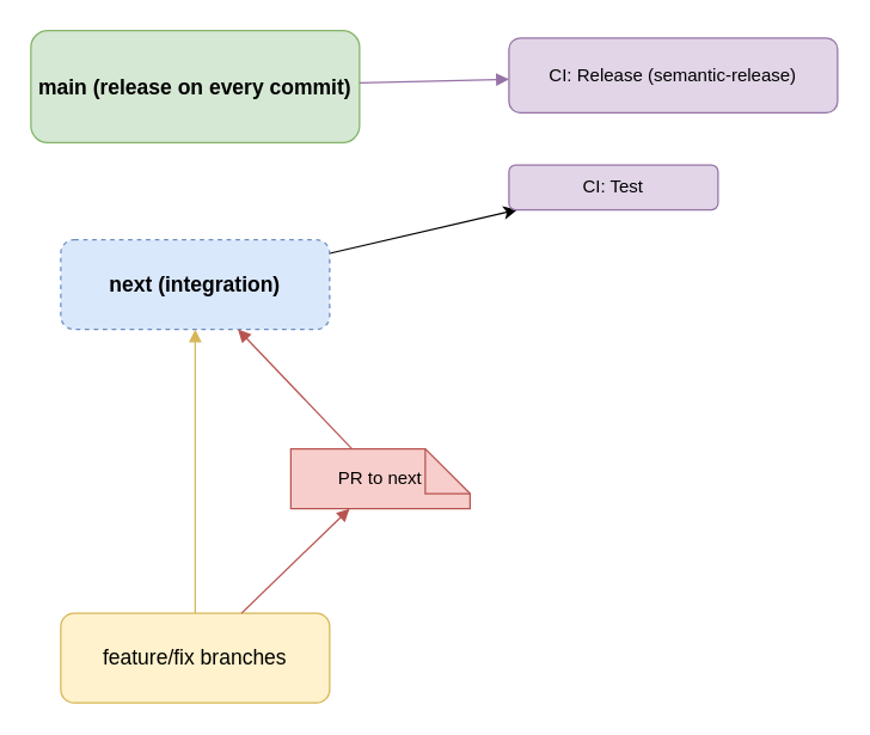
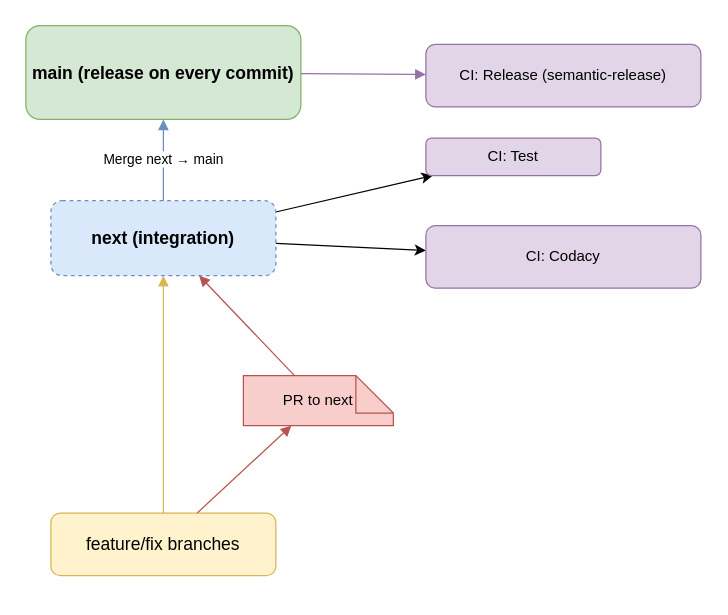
- <mxCell id="9" value="CI: Release (semantic-release)" style="rounded=1;whiteSpace=wrap;html=1;fillColor=#e1d5e7;strokeColor=#9673a6;fontSize=12;" parent="1" vertex="1"><mxGeometry x="340" y="25" width="220" height="50" as="geometry" /></mxCell>
+ <mxCell id="9" value="CI: Release (semantic-release)" style="rounded=1;whiteSpace=wrap;html=1;fillColor=#e1d5e7;strokeColor=#9673a6;fontSize=12;" parent="1" vertex="1"><mxGeometry x="340" y="35" width="220" height="50" as="geometry" /></mxCell>
+ <mxCell id="8" value="Merge next → main" style="rounded=0;orthogonalLoop=1;jettySize=auto;html=1;endArrow=block;endFill=1;strokeColor=#6c8ebf;" parent="1" source="5" target="2" edge="1"><mxGeometry relative="1" as="geometry"><mxPoint x="410" y="210" as="targetPoint" /></mxGeometry></mxCell>
+ <mxCell id="4" style="edgeStyle=none;html=1;" edge="1" parent="1" source="5" target="15"><mxGeometry relative="1" as="geometry" /></mxCell>
+ <mxCell id="15" value="CI: Codacy" style="rounded=1;whiteSpace=wrap;html=1;fillColor=#e1d5e7;strokeColor=#9673a6;fontSize=12;" vertex="1" parent="1"><mxGeometry x="340" y="180" width="220" height="50" as="geometry" /></mxCell>
- <mxCell id="6" value="feature/fix branches" style="rounded=1;whiteSpace=wrap;html=1;fillColor=#fff2cc;strokeColor=#d6b656;fontSize=14;" parent="1" vertex="1"><mxGeometry x="40" y="410" width="180" height="60" as="geometry" /></mxCell>
+ <mxCell id="6" value="feature/fix branches" style="rounded=1;whiteSpace=wrap;html=1;fillColor=#fff2cc;strokeColor=#d6b656;fontSize=14;" parent="1" vertex="1"><mxGeometry x="40" y="410" width="180" height="50" as="geometry" /></mxCell>
